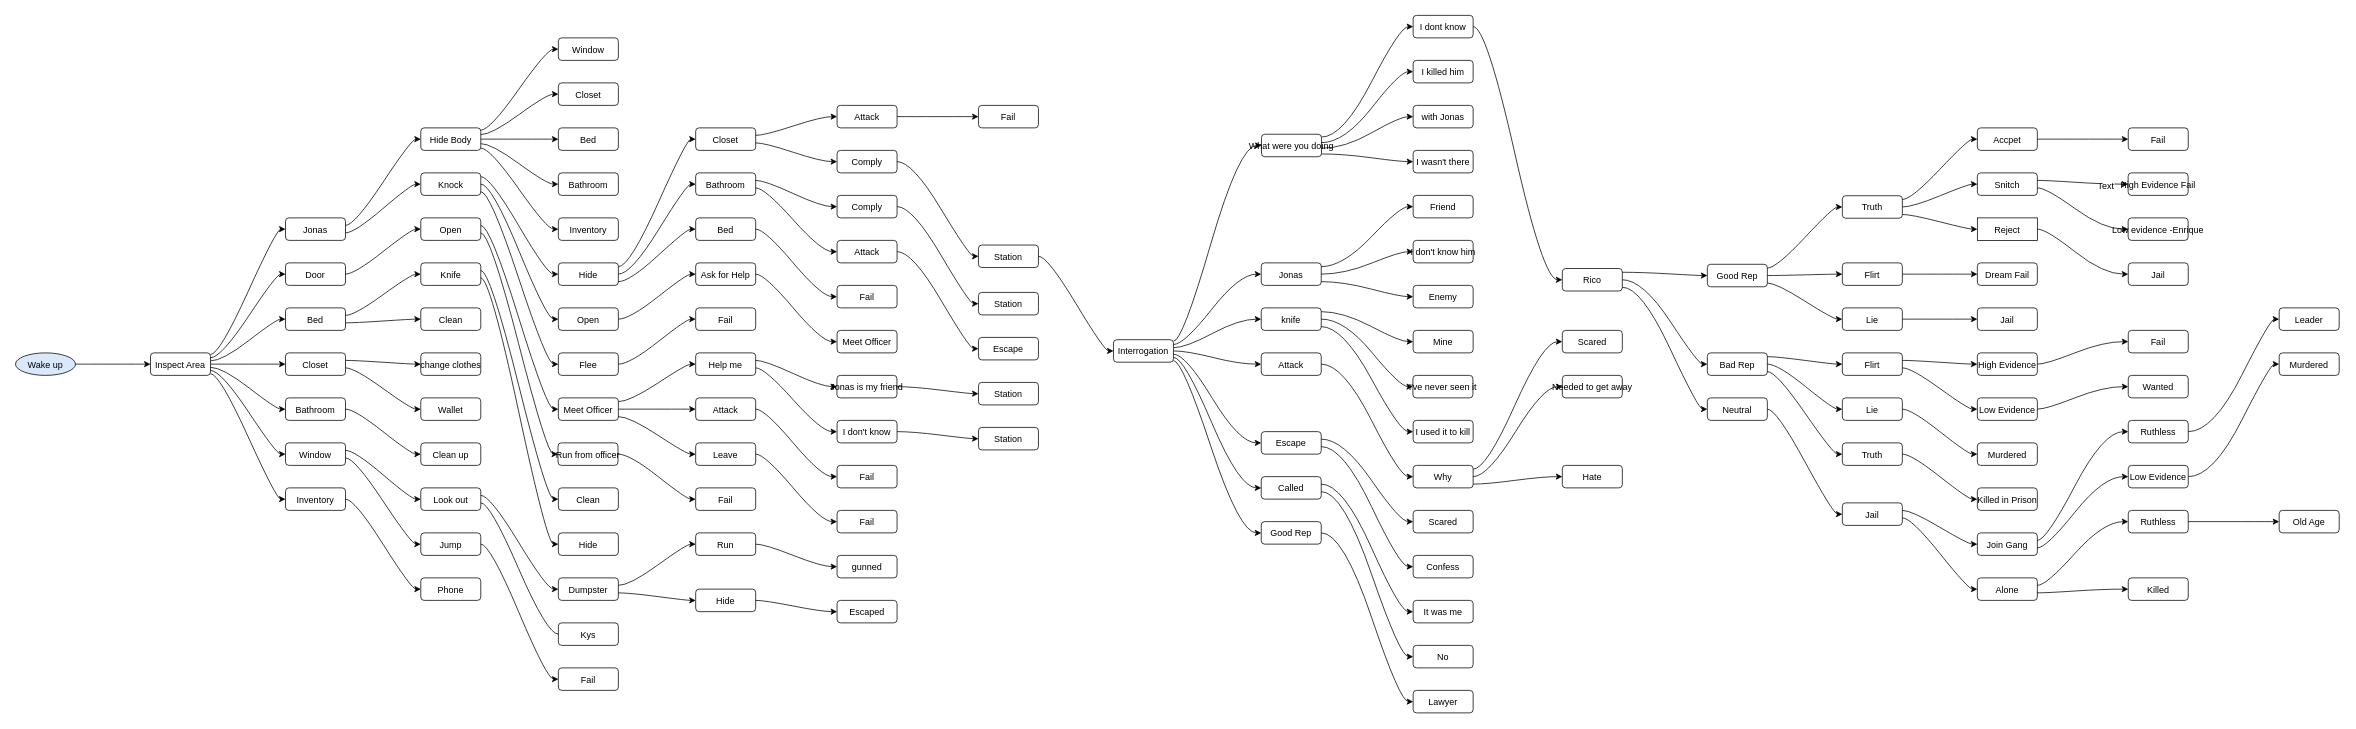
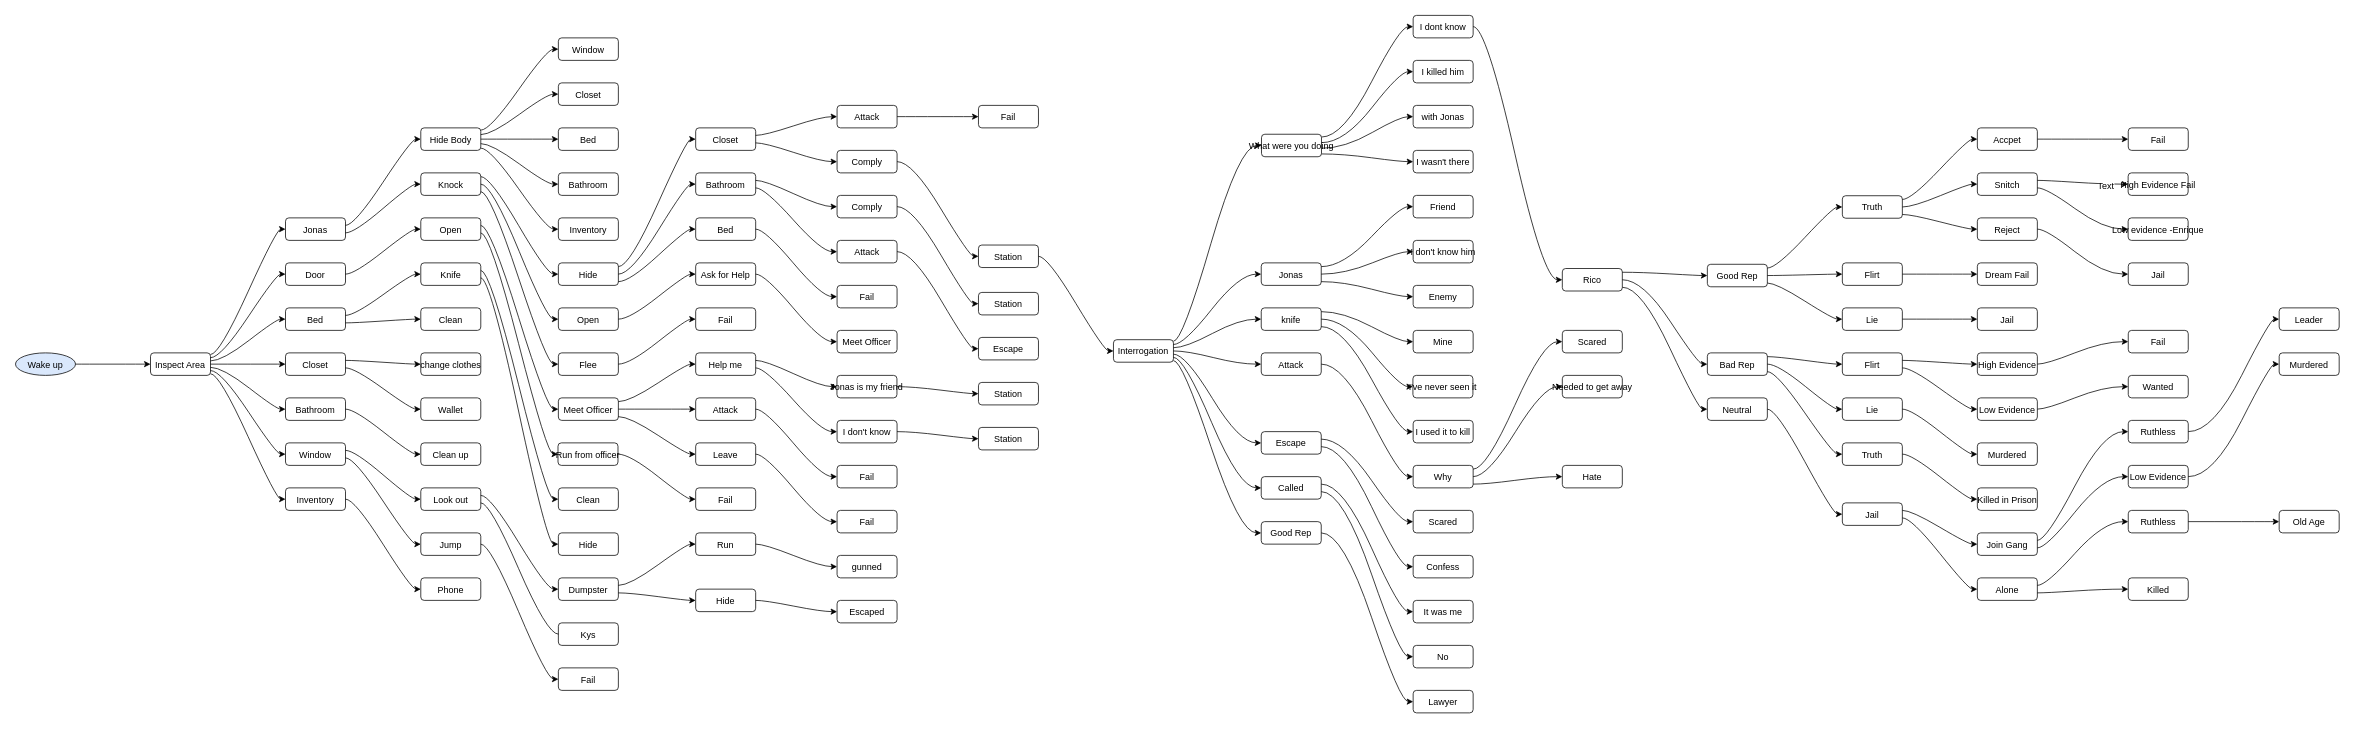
- <mxCell id="200" value="Reject" style="rounded=0;" vertex="1" parent="1"><mxGeometry x="2635.805" y="290" width="80" height="30" as="geometry" /></mxCell>
+ <mxCell id="200" value="Reject" style="rounded=1;" vertex="1" parent="1"><mxGeometry x="2635.805" y="290" width="80" height="30" as="geometry" /></mxCell>
